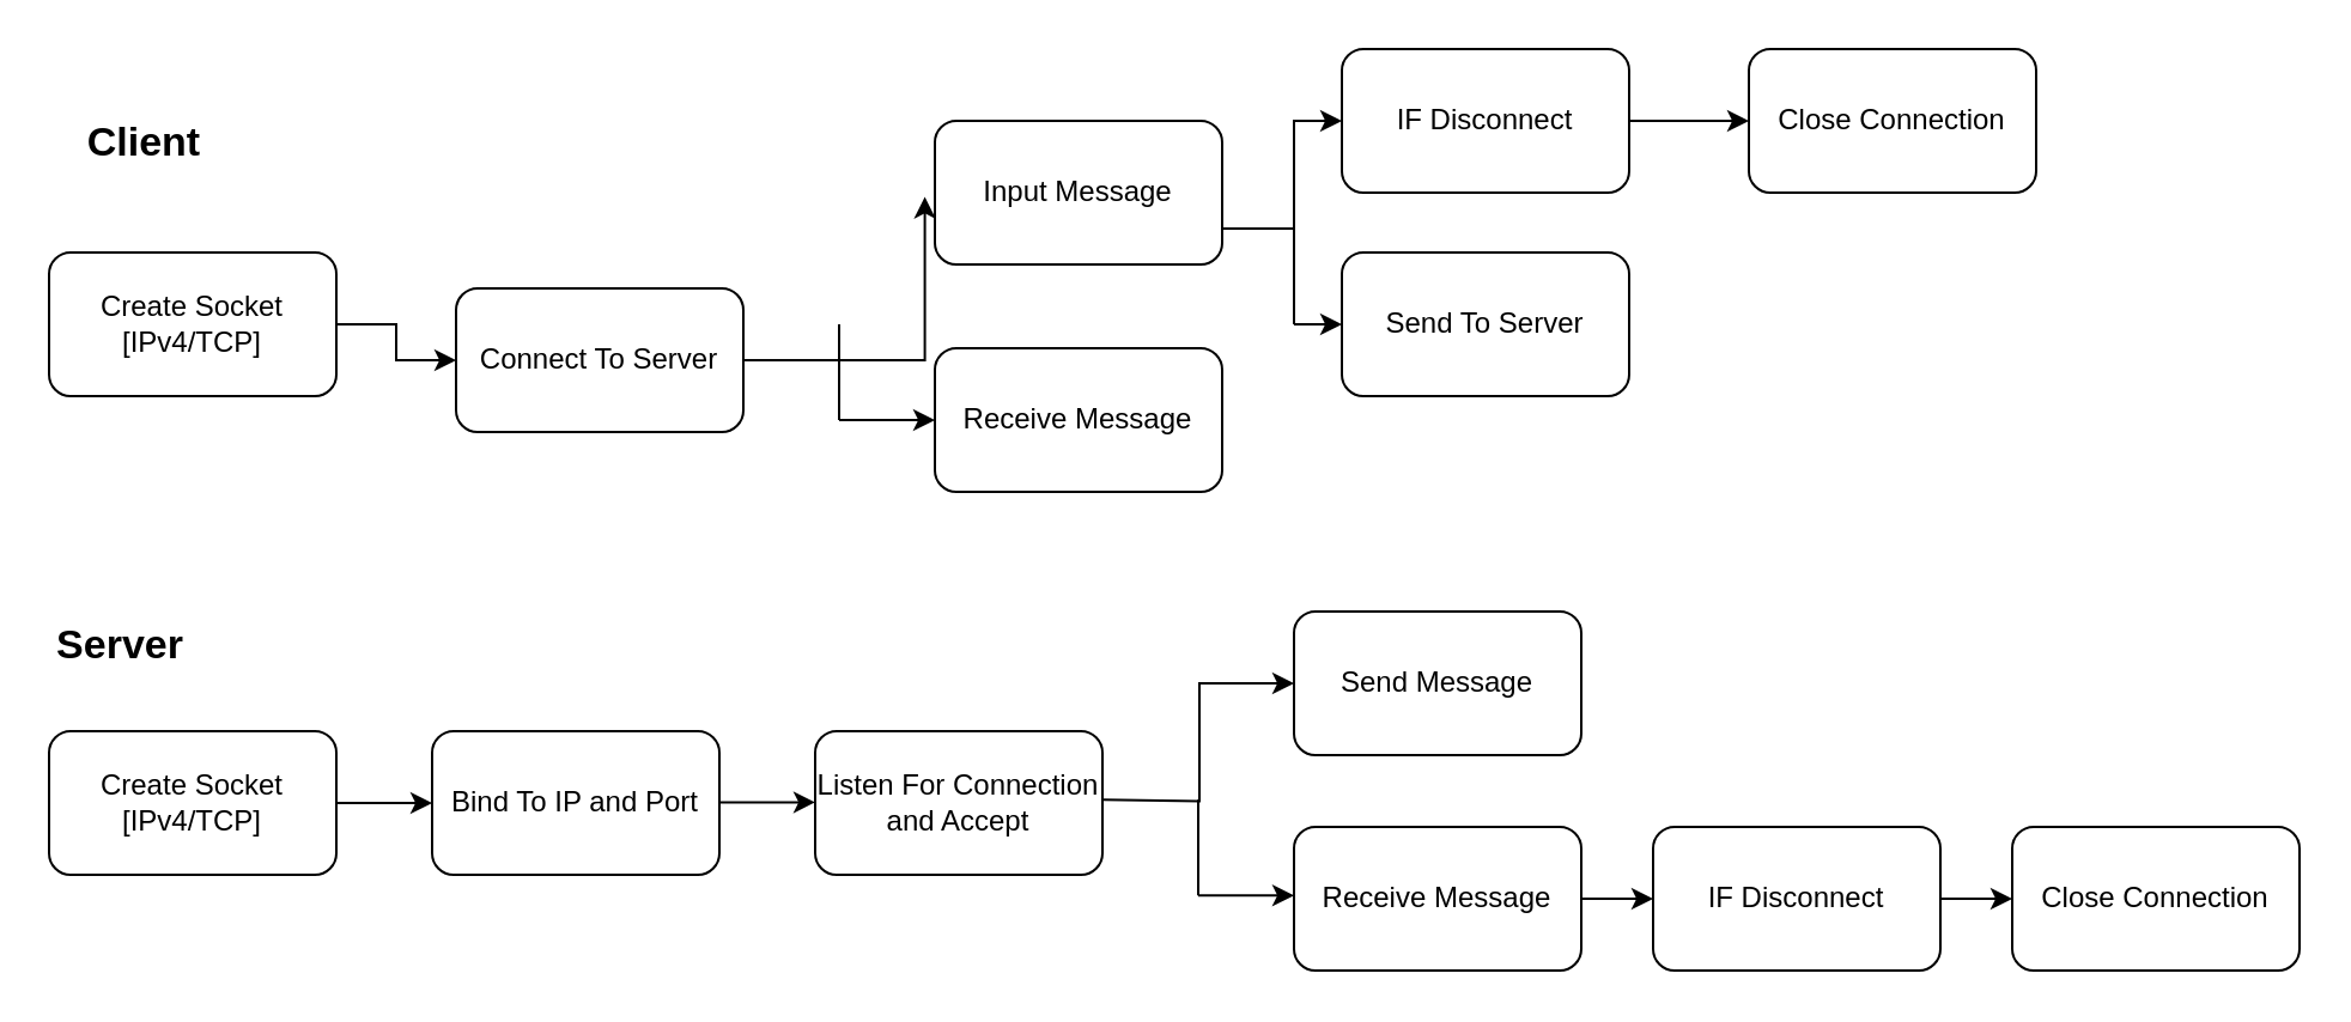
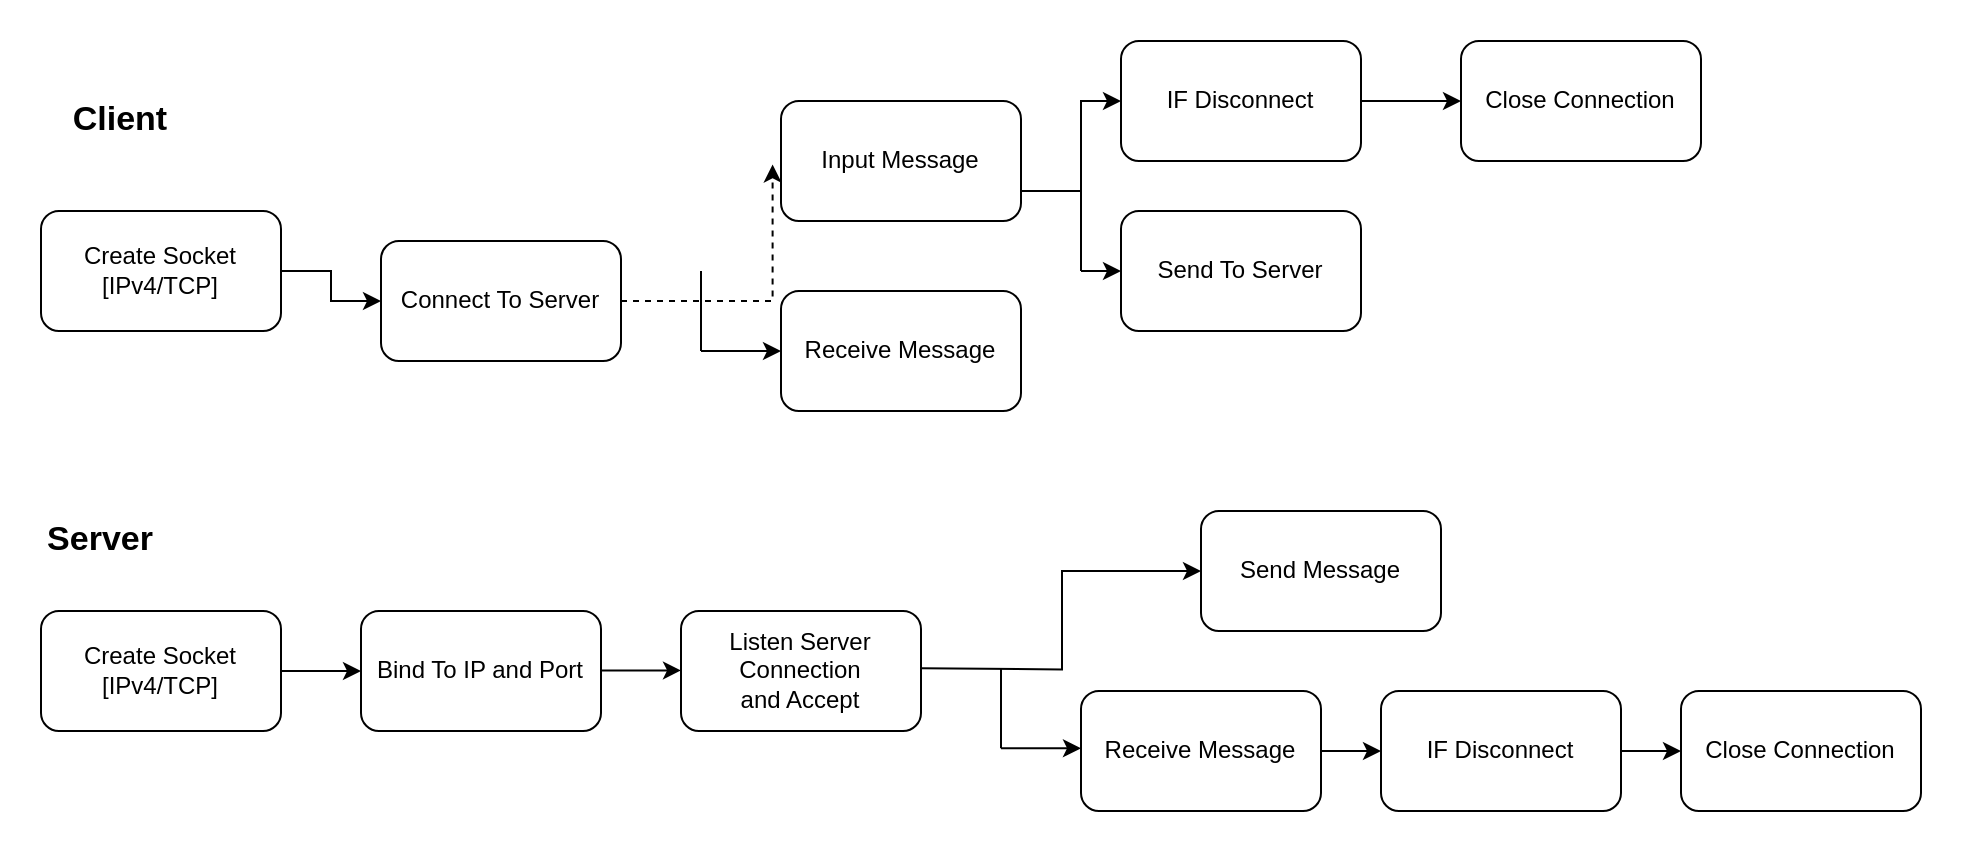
- <mxCell id="4" style="edgeStyle=orthogonalEdgeStyle;rounded=0;orthogonalLoop=1;jettySize=auto;html=1;entryX=-0.035;entryY=0.529;entryDx=0;entryDy=0;entryPerimeter=0;" edge="1" parent="1" source="5" target="7"><mxGeometry relative="1" as="geometry" /></mxCell>
+ <mxCell id="4" style="edgeStyle=orthogonalEdgeStyle;rounded=0;orthogonalLoop=1;jettySize=auto;html=1;entryX=-0.035;entryY=0.529;entryDx=0;entryDy=0;entryPerimeter=0;dashed=1;" edge="1" parent="1" source="5" target="7"><mxGeometry relative="1" as="geometry" /></mxCell>
- <mxCell id="24" value="Send Message" style="rounded=1;whiteSpace=wrap;html=1;" vertex="1" parent="1"><mxGeometry x="540" y="255" width="120" height="60" as="geometry" /></mxCell>
+ <mxCell id="24" value="Send Message" style="rounded=1;whiteSpace=wrap;html=1;" vertex="1" parent="1"><mxGeometry x="600" y="255" width="120" height="60" as="geometry" /></mxCell>
- <mxCell id="22" value="Listen For Connection&lt;br&gt;and Accept" style="rounded=1;whiteSpace=wrap;html=1;" vertex="1" parent="1"><mxGeometry x="340" y="305" width="120" height="60" as="geometry" /></mxCell>
+ <mxCell id="22" value="Listen Server Connection&lt;br&gt;and Accept" style="rounded=1;whiteSpace=wrap;html=1;" vertex="1" parent="1"><mxGeometry x="340" y="305" width="120" height="60" as="geometry" /></mxCell>
